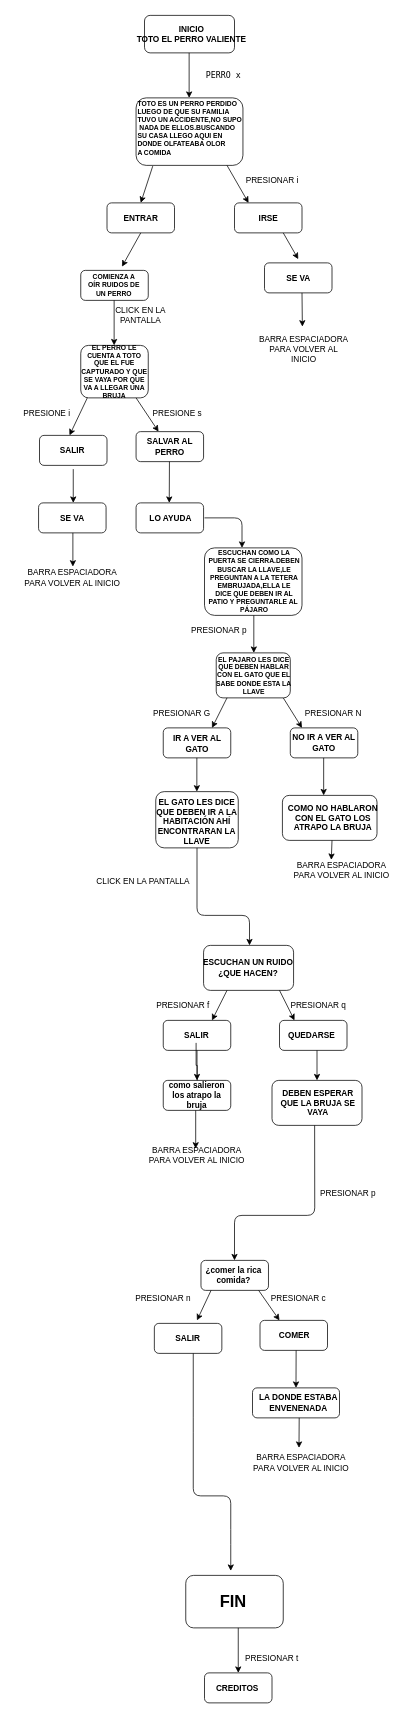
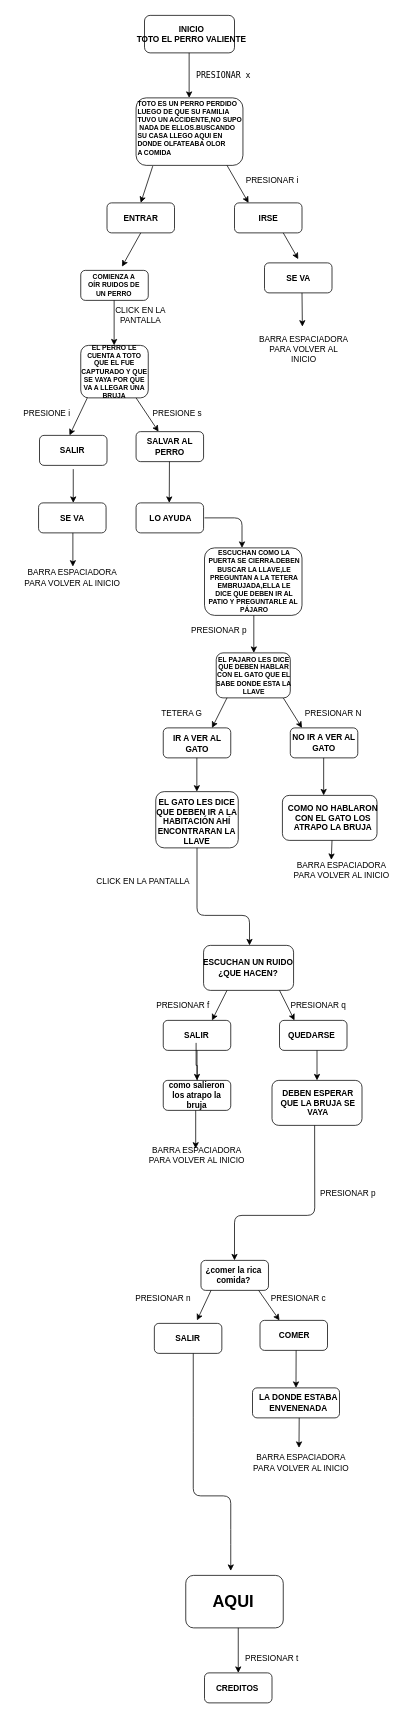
- <mxCell id="4" value="&lt;pre&gt;&lt;font style=&quot;font-size: 11px&quot;&gt;PERRO x&lt;/font&gt;&lt;/pre&gt;" style="text;html=1;resizable=0;autosize=1;align=center;verticalAlign=middle;points=[];fillColor=none;strokeColor=none;rounded=0;" vertex="1" parent="1"><mxGeometry x="257" y="80" width="80" height="40" as="geometry" /></mxCell>
+ <mxCell id="4" value="&lt;pre&gt;&lt;font style=&quot;font-size: 11px&quot;&gt;PRESIONAR x&lt;/font&gt;&lt;/pre&gt;" style="text;html=1;resizable=0;autosize=1;align=center;verticalAlign=middle;points=[];fillColor=none;strokeColor=none;rounded=0;" vertex="1" parent="1"><mxGeometry x="257" y="80" width="80" height="40" as="geometry" /></mxCell>
- <mxCell id="52" value="&lt;font style=&quot;font-size: 11px&quot;&gt;PRESIONAR G&lt;/font&gt;" style="text;html=1;strokeColor=none;fillColor=none;align=center;verticalAlign=middle;whiteSpace=wrap;rounded=0;fontSize=9;" vertex="1" parent="1"><mxGeometry x="197" y="940" width="90" height="20" as="geometry" /></mxCell>
+ <mxCell id="52" value="&lt;font style=&quot;font-size: 11px&quot;&gt;TETERA G&lt;/font&gt;" style="text;html=1;strokeColor=none;fillColor=none;align=center;verticalAlign=middle;whiteSpace=wrap;rounded=0;fontSize=9;" vertex="1" parent="1"><mxGeometry x="197" y="940" width="90" height="20" as="geometry" /></mxCell>
- <mxCell id="104" value="&lt;b&gt;&lt;font style=&quot;font-size: 22px&quot;&gt;FIN&lt;/font&gt;&lt;/b&gt;" style="text;html=1;strokeColor=none;fillColor=none;align=center;verticalAlign=middle;whiteSpace=wrap;rounded=0;fontSize=9;" vertex="1" parent="1"><mxGeometry x="270.13" y="2125" width="81.25" height="20" as="geometry" /></mxCell>
+ <mxCell id="104" value="&lt;b&gt;&lt;font style=&quot;font-size: 22px&quot;&gt;AQUI&lt;/font&gt;&lt;/b&gt;" style="text;html=1;strokeColor=none;fillColor=none;align=center;verticalAlign=middle;whiteSpace=wrap;rounded=0;fontSize=9;" vertex="1" parent="1"><mxGeometry x="270.13" y="2125" width="81.25" height="20" as="geometry" /></mxCell>
